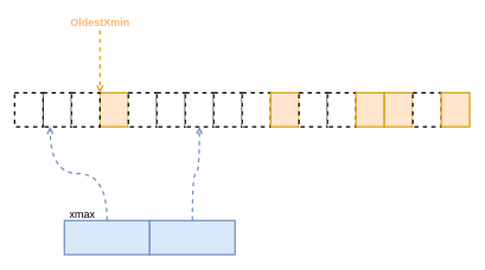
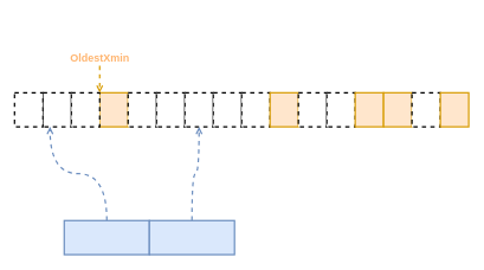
- <mxCell id="18" value="OldestXmin" style="text;html=1;align=center;verticalAlign=middle;resizable=0;points=[];autosize=1;strokeColor=none;fontStyle=1;fontSize=15;fontColor=#FFB570;" vertex="1" parent="1"><mxGeometry x="90" y="20" width="100" height="20" as="geometry" /></mxCell>
+ <mxCell id="18" value="OldestXmin" style="text;html=1;align=center;verticalAlign=middle;resizable=0;points=[];autosize=1;strokeColor=none;fontStyle=1;fontSize=15;fontColor=#FFB570;" vertex="1" parent="1"><mxGeometry x="90" y="70" width="100" height="20" as="geometry" /></mxCell>
- <mxCell id="21" value="xmax" style="text;html=1;align=center;verticalAlign=middle;resizable=0;points=[];autosize=1;fontSize=15;" vertex="1" parent="1"><mxGeometry x="90" y="290" width="50" height="20" as="geometry" /></mxCell>
